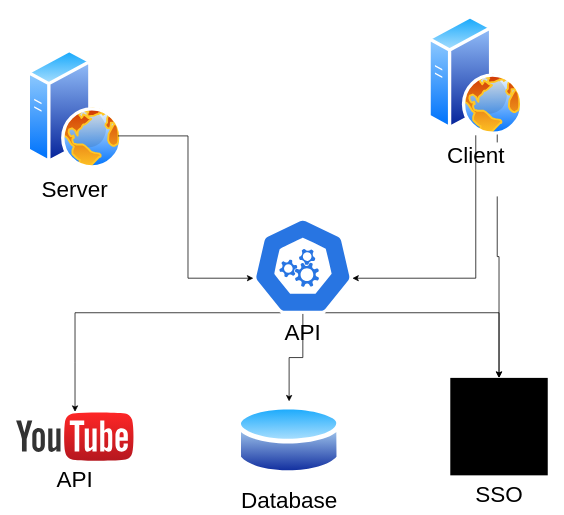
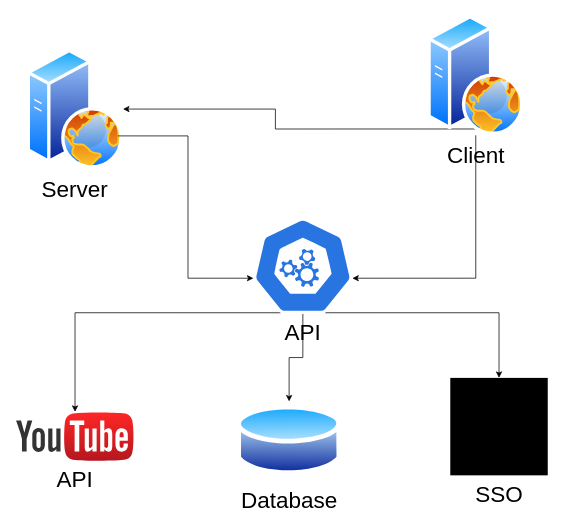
- <mxCell id="9" style="edgeStyle=orthogonalEdgeStyle;rounded=0;orthogonalLoop=1;jettySize=auto;html=1;exitX=0.75;exitY=1;exitDx=0;exitDy=0;" edge="1" parent="1" source="10" target="13"><mxGeometry relative="1" as="geometry" /></mxCell>
+ <mxCell id="9" style="edgeStyle=orthogonalEdgeStyle;rounded=0;orthogonalLoop=1;jettySize=auto;html=1;exitX=0.75;exitY=1;exitDx=0;exitDy=0;" edge="1" parent="1" source="10" target="7"><mxGeometry relative="1" as="geometry" /></mxCell>
